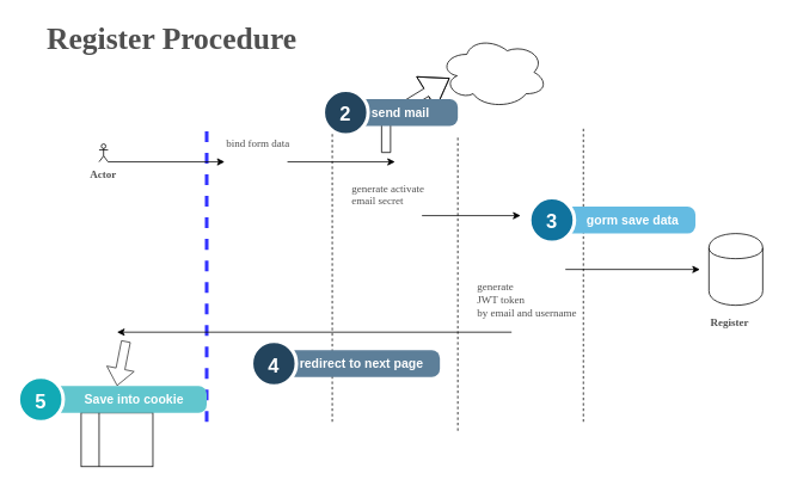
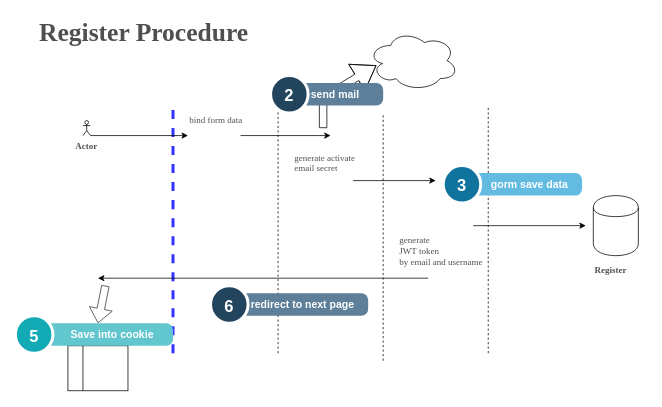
- <mxCell id="26" value="4" style="shape=ellipse;perimeter=ellipsePerimeter;fontSize=22;fontStyle=1;shadow=0;strokeColor=#ffffff;fillColor=#23445D;strokeWidth=4;fontColor=#ffffff;align=center;" parent="1" vertex="1"><mxGeometry x="280" y="380" width="50" height="50" as="geometry" /></mxCell>
+ <mxCell id="26" value="6" style="shape=ellipse;perimeter=ellipsePerimeter;fontSize=22;fontStyle=1;shadow=0;strokeColor=#ffffff;fillColor=#23445D;strokeWidth=4;fontColor=#ffffff;align=center;" parent="1" vertex="1"><mxGeometry x="280" y="380" width="50" height="50" as="geometry" /></mxCell>
